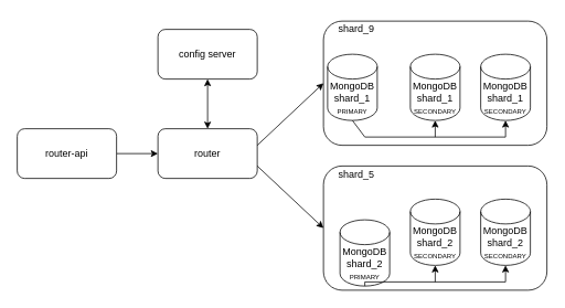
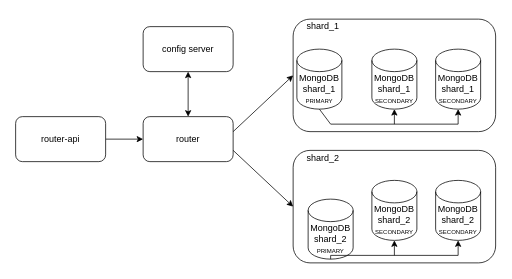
- <mxCell id="11" value="shard_9" style="text;html=1;align=center;verticalAlign=middle;whiteSpace=wrap;rounded=0;" vertex="1" parent="1"><mxGeometry x="400" y="20" width="60" height="30" as="geometry" /></mxCell>
+ <mxCell id="11" value="shard_1" style="text;html=1;align=center;verticalAlign=middle;whiteSpace=wrap;rounded=0;" vertex="1" parent="1"><mxGeometry x="400" y="20" width="60" height="30" as="geometry" /></mxCell>
- <mxCell id="18" value="shard_5" style="text;html=1;align=center;verticalAlign=middle;whiteSpace=wrap;rounded=0;" vertex="1" parent="1"><mxGeometry x="400" y="195" width="60" height="30" as="geometry" /></mxCell>
+ <mxCell id="18" value="shard_2" style="text;html=1;align=center;verticalAlign=middle;whiteSpace=wrap;rounded=0;" vertex="1" parent="1"><mxGeometry x="400" y="195" width="60" height="30" as="geometry" /></mxCell>
